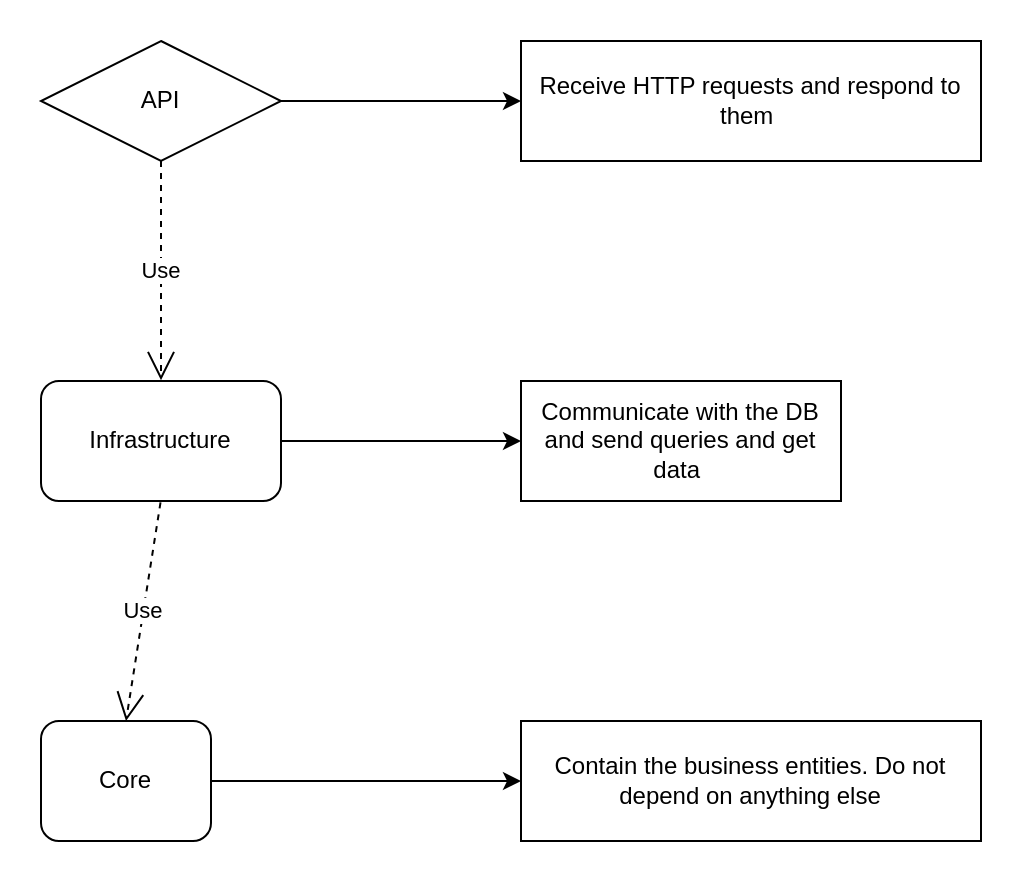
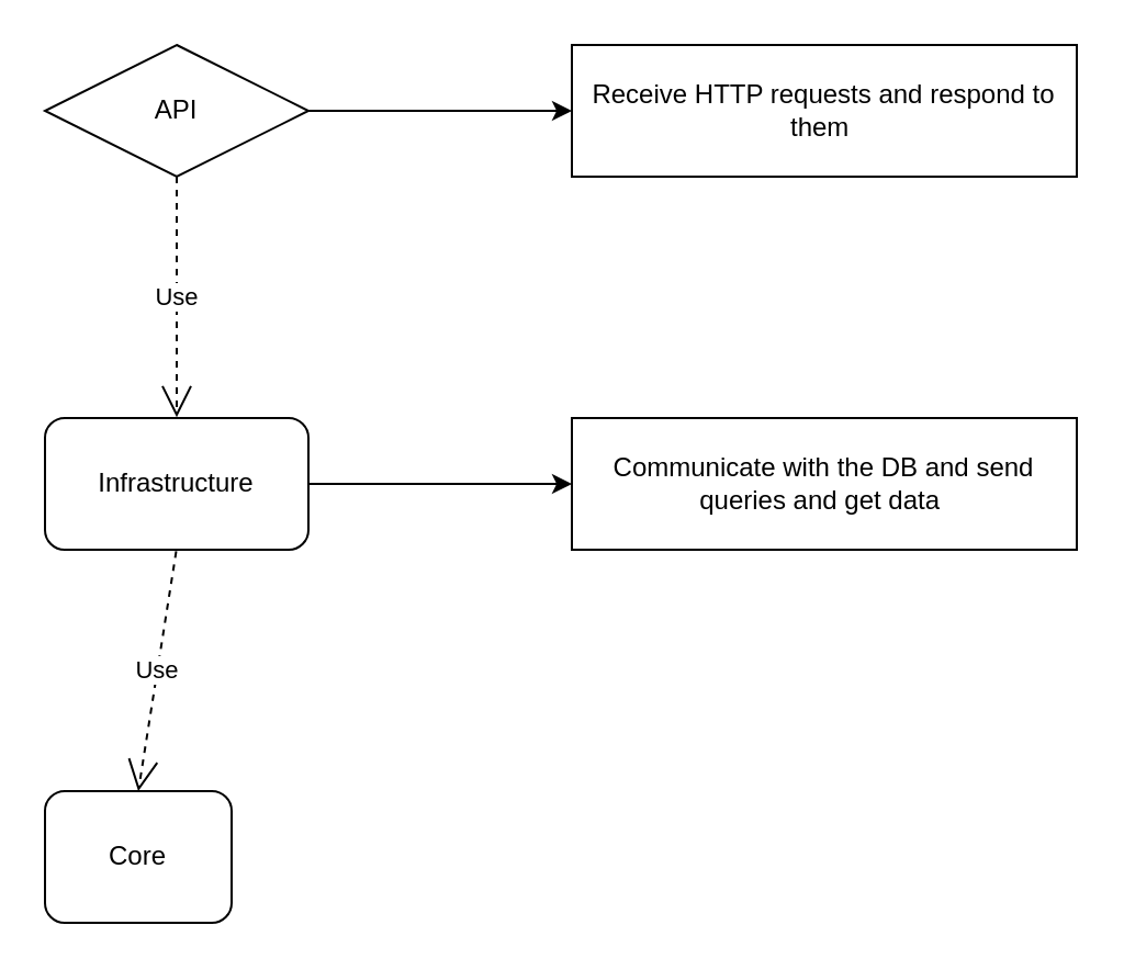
- <mxCell id="11" value="Communicate with the DB and send queries and get data&amp;nbsp;" style="rounded=0;whiteSpace=wrap;html=1;" parent="1" vertex="1"><mxGeometry x="260" y="190" width="160" height="60" as="geometry" /></mxCell>
+ <mxCell id="11" value="Communicate with the DB and send queries and get data&amp;nbsp;" style="rounded=0;whiteSpace=wrap;html=1;" parent="1" vertex="1"><mxGeometry x="260" y="190" width="230" height="60" as="geometry" /></mxCell>
- <mxCell id="4" style="edgeStyle=orthogonalEdgeStyle;rounded=0;orthogonalLoop=1;jettySize=auto;html=1;entryX=0;entryY=0.5;entryDx=0;entryDy=0;" parent="1" source="5" target="12" edge="1"><mxGeometry relative="1" as="geometry" /></mxCell>
- <mxCell id="12" value="Contain the business entities. Do not depend on anything else" style="rounded=0;whiteSpace=wrap;html=1;" parent="1" vertex="1"><mxGeometry x="260" y="360" width="230" height="60" as="geometry" /></mxCell>
